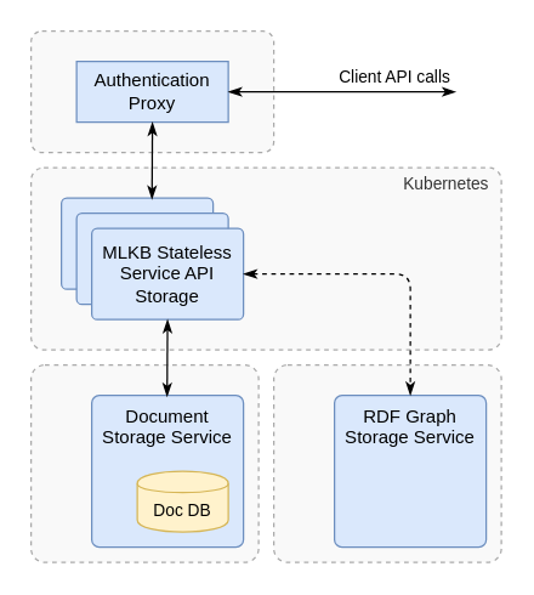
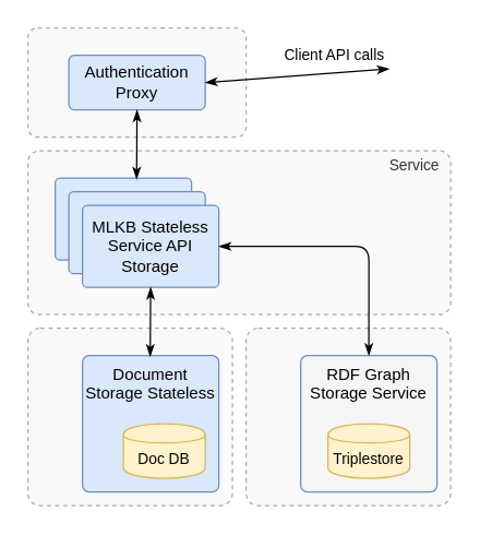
- <mxCell id="16" value="Client API calls" style="text;html=1;strokeColor=none;fillColor=none;align=center;verticalAlign=middle;whiteSpace=wrap;rounded=0;dashed=1;fontSize=11;" vertex="1" parent="1"><mxGeometry x="220" y="40" width="80" height="20" as="geometry" /></mxCell>
+ <mxCell id="16" value="Client API calls" style="text;html=1;strokeColor=none;fillColor=none;align=center;verticalAlign=middle;whiteSpace=wrap;rounded=0;dashed=1;fontSize=11;" vertex="1" parent="1"><mxGeometry x="205" y="30" width="80" height="20" as="geometry" /></mxCell>
- <mxCell id="12" value="Authentication Proxy" style="whiteSpace=wrap;html=1;arcSize=10;verticalAlign=middle;fillColor=#dae8fc;strokeColor=#6c8ebf;rounded=0;" vertex="1" parent="1"><mxGeometry x="50" y="40" width="100" height="40" as="geometry" /></mxCell>
+ <mxCell id="12" value="Authentication Proxy" style="rounded=1;whiteSpace=wrap;html=1;arcSize=10;verticalAlign=middle;fillColor=#dae8fc;strokeColor=#6c8ebf;" vertex="1" parent="1"><mxGeometry x="50" y="40" width="100" height="40" as="geometry" /></mxCell>
- <mxCell id="4" value="Kubernetes" style="rounded=1;whiteSpace=wrap;html=1;fontSize=11;fillColor=#f5f5f5;dashed=1;arcSize=7;verticalAlign=top;align=right;spacing=0;spacingRight=8;strokeColor=#666666;fontColor=#333333;opacity=55;" vertex="1" parent="1"><mxGeometry x="20" y="110" width="310" height="120" as="geometry" /></mxCell>
+ <mxCell id="4" value="Service" style="rounded=1;whiteSpace=wrap;html=1;fontSize=11;fillColor=#f5f5f5;dashed=1;arcSize=7;verticalAlign=top;align=right;spacing=0;spacingRight=8;strokeColor=#666666;fontColor=#333333;opacity=55;" vertex="1" parent="1"><mxGeometry x="20" y="110" width="310" height="120" as="geometry" /></mxCell>
- <mxCell id="18" value="" style="endArrow=classicThin;startArrow=classicThin;html=1;fontSize=11;exitX=1;exitY=0.5;exitDx=0;exitDy=0;entryX=0.5;entryY=0;entryDx=0;entryDy=0;startFill=1;endFill=1;dashed=1;" edge="1" parent="1" source="14" target="10"><mxGeometry x="-0.333" width="50" height="50" relative="1" as="geometry"><mxPoint x="190" y="270" as="sourcePoint" /><mxPoint x="240" y="220" as="targetPoint" /><Array as="points"><mxPoint x="270" y="180" /></Array><mxPoint as="offset" /></mxGeometry></mxCell>
+ <mxCell id="18" value="" style="endArrow=classicThin;startArrow=classicThin;html=1;fontSize=11;exitX=1;exitY=0.5;exitDx=0;exitDy=0;entryX=0.5;entryY=0;entryDx=0;entryDy=0;startFill=1;endFill=1;" edge="1" parent="1" source="14" target="10"><mxGeometry x="-0.333" width="50" height="50" relative="1" as="geometry"><mxPoint x="190" y="270" as="sourcePoint" /><mxPoint x="240" y="220" as="targetPoint" /><Array as="points"><mxPoint x="270" y="180" /></Array><mxPoint as="offset" /></mxGeometry></mxCell>
- <mxCell id="7" value="Document&lt;br&gt;Storage Service" style="rounded=1;whiteSpace=wrap;html=1;arcSize=5;verticalAlign=top;fillColor=#dae8fc;strokeColor=#6c8ebf;" vertex="1" parent="1"><mxGeometry x="60" y="260" width="100" height="100" as="geometry" /></mxCell>
+ <mxCell id="7" value="Document&lt;br&gt;Storage Stateless" style="rounded=1;whiteSpace=wrap;html=1;arcSize=5;verticalAlign=top;fillColor=#dae8fc;strokeColor=#6c8ebf;" vertex="1" parent="1"><mxGeometry x="60" y="260" width="100" height="100" as="geometry" /></mxCell>
- <mxCell id="10" value="RDF Graph Storage Service" style="rounded=1;whiteSpace=wrap;html=1;arcSize=5;verticalAlign=top;fillColor=#dae8fc;strokeColor=#6c8ebf;" vertex="1" parent="1"><mxGeometry x="220" y="260" width="100" height="100" as="geometry" /></mxCell>
+ <mxCell id="10" value="RDF Graph Storage Service" style="rounded=1;whiteSpace=wrap;html=1;arcSize=5;verticalAlign=top;fillColor=#f5f5f5;strokeColor=#6c8ebf;" vertex="1" parent="1"><mxGeometry x="220" y="260" width="100" height="100" as="geometry" /></mxCell>
+ <mxCell id="11" value="Triplestore" style="shape=cylinder;whiteSpace=wrap;html=1;boundedLbl=1;backgroundOutline=1;fontSize=11;fillColor=#fff2cc;strokeColor=#d6b656;" vertex="1" parent="1"><mxGeometry x="240" y="310" width="60" height="40" as="geometry" /></mxCell>
